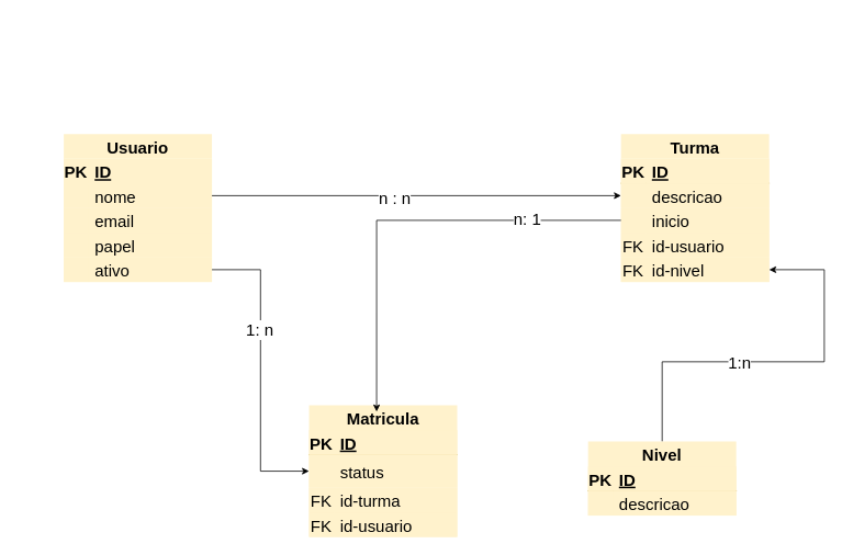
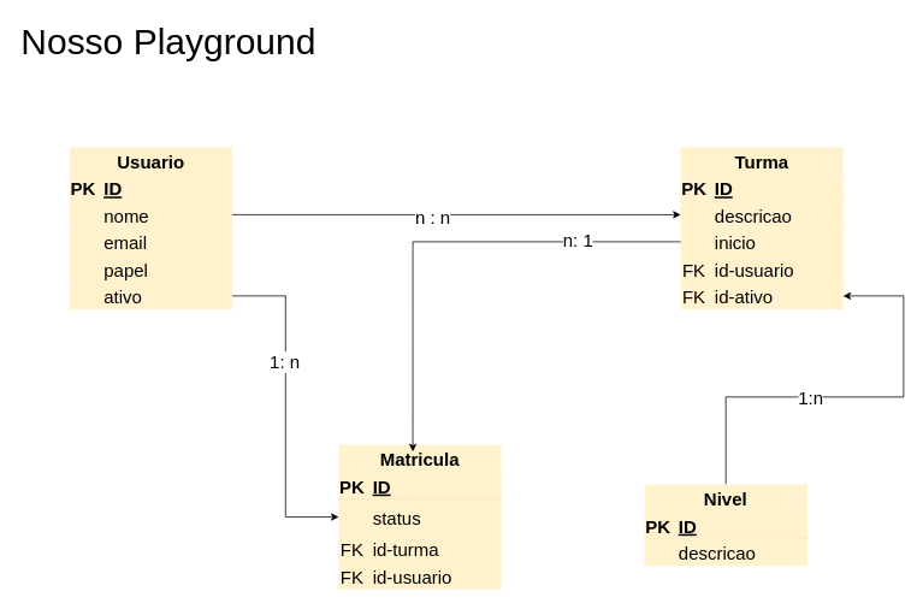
+ <mxCell id="2" value="&lt;font style=&quot;font-size: 40px;&quot;&gt;Nosso Playground&lt;/font&gt;" style="text;html=1;strokeColor=none;fillColor=none;align=center;verticalAlign=middle;whiteSpace=wrap;rounded=0;" vertex="1" parent="1"><mxGeometry x="20" y="20" width="333" height="48" as="geometry" /></mxCell>
- <mxCell id="34" value="id-nivel" style="shape=partialRectangle;connectable=0;fillColor=#fff2cc;top=0;left=0;bottom=0;right=0;align=left;spacingLeft=6;overflow=hidden;fontSize=20;strokeColor=#d6b656;" vertex="1" parent="32"><mxGeometry x="30" width="150" height="30" as="geometry"><mxRectangle width="150" height="30" as="alternateBounds" /></mxGeometry></mxCell>
+ <mxCell id="34" value="id-ativo" style="shape=partialRectangle;connectable=0;fillColor=#fff2cc;top=0;left=0;bottom=0;right=0;align=left;spacingLeft=6;overflow=hidden;fontSize=20;strokeColor=#d6b656;" vertex="1" parent="32"><mxGeometry x="30" width="150" height="30" as="geometry"><mxRectangle width="150" height="30" as="alternateBounds" /></mxGeometry></mxCell>
